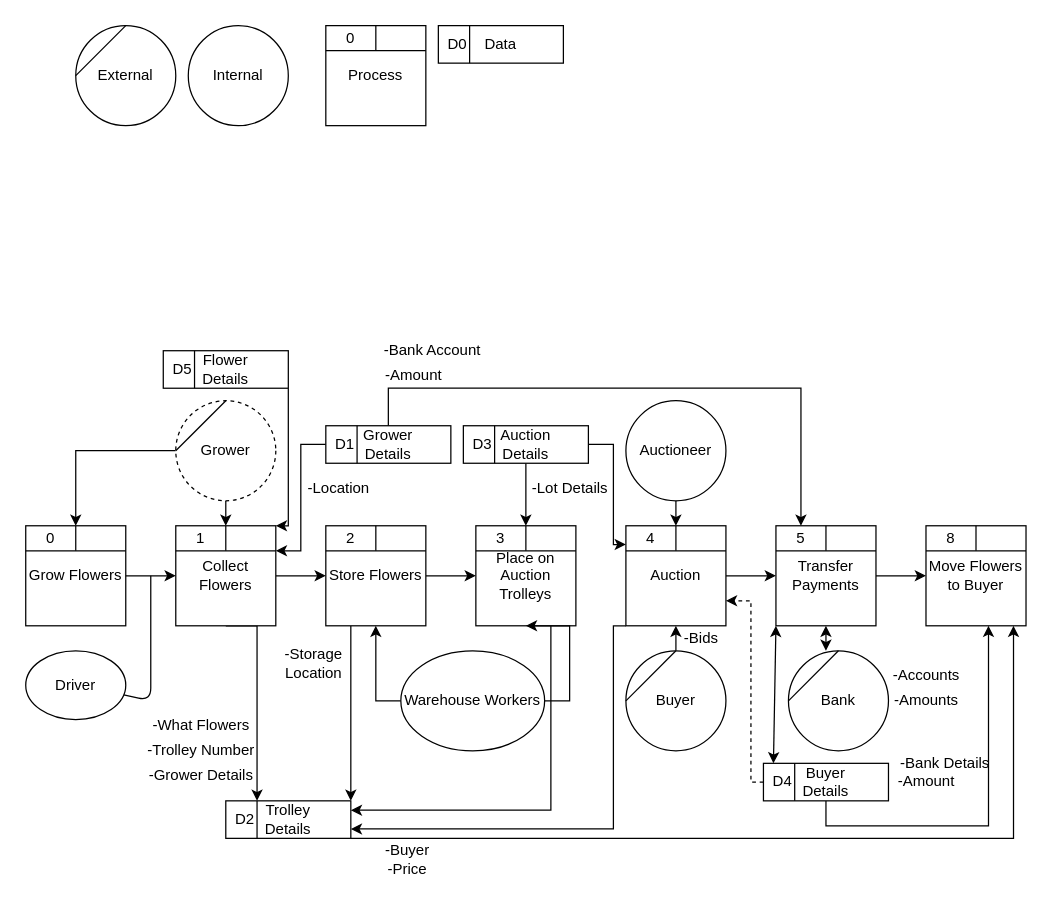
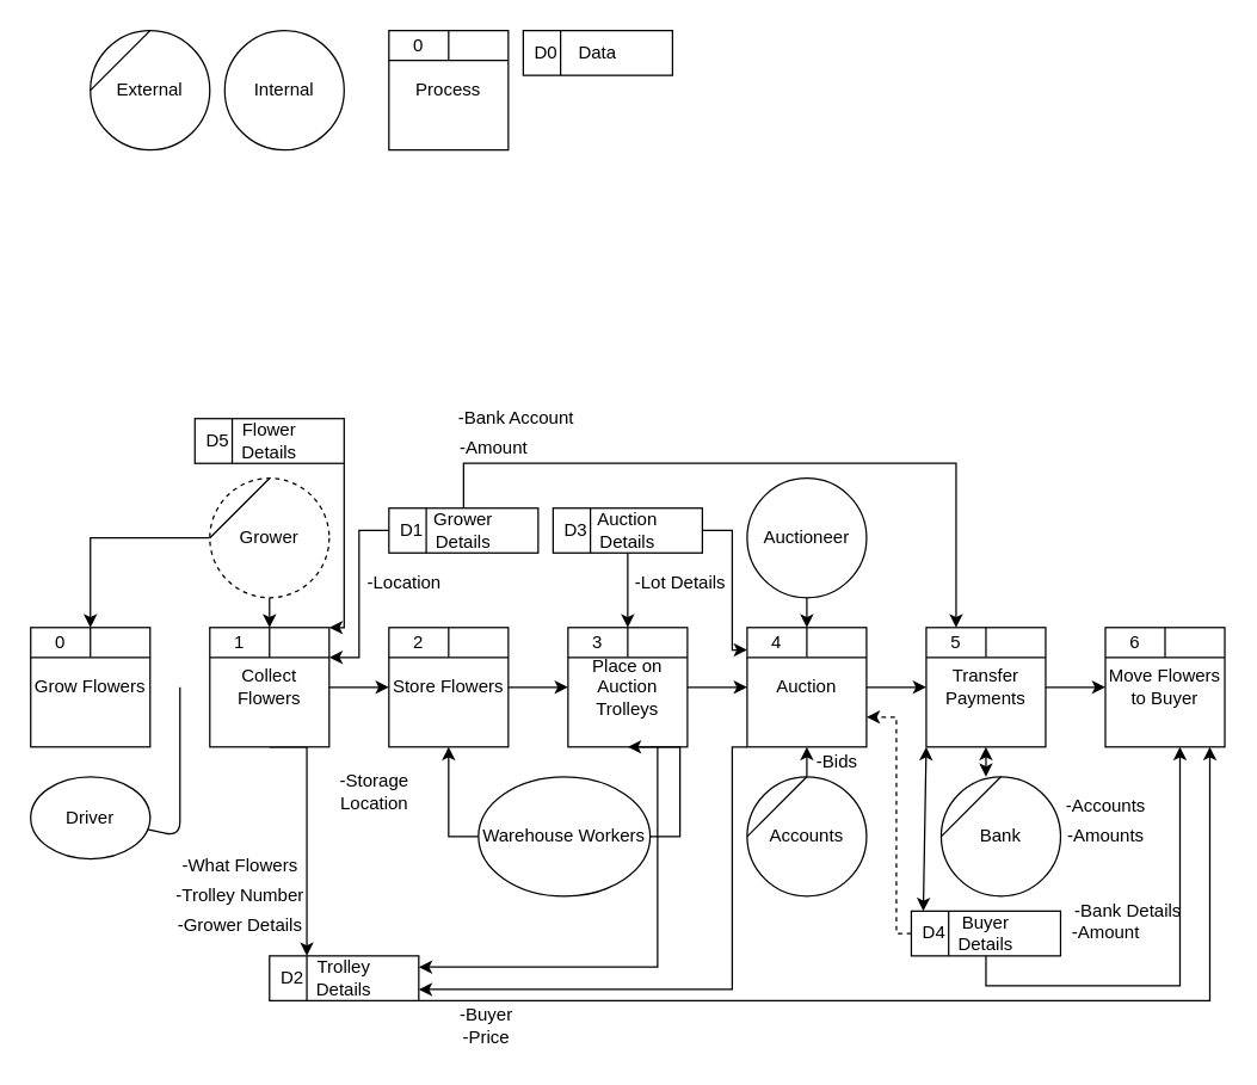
- <mxCell id="19" value="8" style="text;html=1;strokeColor=none;fillColor=none;align=center;verticalAlign=middle;whiteSpace=wrap;rounded=0;" vertex="1" parent="1"><mxGeometry x="740" y="420" width="40" height="20" as="geometry" /></mxCell>
+ <mxCell id="19" value="6" style="text;html=1;strokeColor=none;fillColor=none;align=center;verticalAlign=middle;whiteSpace=wrap;rounded=0;" vertex="1" parent="1"><mxGeometry x="740" y="420" width="40" height="20" as="geometry" /></mxCell>
- <mxCell id="54" value="" style="endArrow=classic;html=1;entryX=0;entryY=0.5;entryDx=0;entryDy=0;exitX=1;exitY=0.5;exitDx=0;exitDy=0;" edge="1" parent="1" source="49" target="45"><mxGeometry width="50" height="50" relative="1" as="geometry"><mxPoint x="20" y="670" as="sourcePoint" /><mxPoint x="70" y="620" as="targetPoint" /></mxGeometry></mxCell>
+ <mxCell id="31" style="edgeStyle=orthogonalEdgeStyle;rounded=0;orthogonalLoop=1;jettySize=auto;html=1;exitX=1;exitY=0.5;exitDx=0;exitDy=0;" edge="1" parent="1" source="33" target="27"><mxGeometry relative="1" as="geometry" /></mxCell>
- <mxCell id="64" value="Buyer" style="ellipse;whiteSpace=wrap;html=1;aspect=fixed;" vertex="1" parent="1"><mxGeometry x="500" y="520" width="80" height="80" as="geometry" /></mxCell>
+ <mxCell id="64" value="Accounts" style="ellipse;whiteSpace=wrap;html=1;aspect=fixed;" vertex="1" parent="1"><mxGeometry x="500" y="520" width="80" height="80" as="geometry" /></mxCell>
- <mxCell id="38" style="edgeStyle=orthogonalEdgeStyle;rounded=0;orthogonalLoop=1;jettySize=auto;html=1;exitX=0.25;exitY=1;exitDx=0;exitDy=0;entryX=1;entryY=0;entryDx=0;entryDy=0;" edge="1" parent="1" source="39" target="73"><mxGeometry relative="1" as="geometry" /></mxCell>
